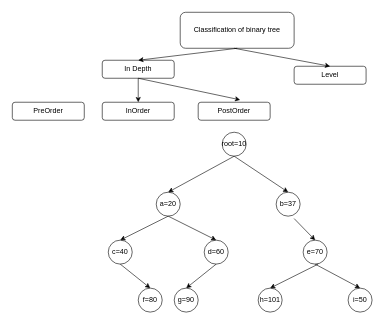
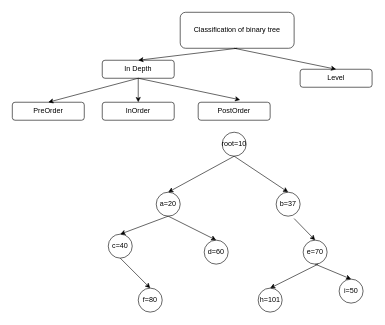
- <mxCell id="23" value="Level" style="rounded=1;whiteSpace=wrap;html=1;" vertex="1" parent="1"><mxGeometry x="490" y="110" width="120" height="30" as="geometry" /></mxCell>
+ <mxCell id="23" value="Level" style="rounded=1;whiteSpace=wrap;html=1;" vertex="1" parent="1"><mxGeometry x="500" y="115" width="120" height="30" as="geometry" /></mxCell>
+ <mxCell id="28" value="" style="endArrow=classic;html=1;exitX=0.5;exitY=1;exitDx=0;exitDy=0;entryX=0.5;entryY=0;entryDx=0;entryDy=0;" edge="1" parent="1" source="22" target="26"><mxGeometry width="50" height="50" relative="1" as="geometry"><mxPoint x="260" y="160" as="sourcePoint" /><mxPoint x="140" y="160" as="targetPoint" /></mxGeometry></mxCell>
- <mxCell id="6" value="c=40" style="ellipse;whiteSpace=wrap;html=1;aspect=fixed;" vertex="1" parent="1"><mxGeometry x="180" y="400" width="40" height="40" as="geometry" /></mxCell>
+ <mxCell id="6" value="c=40" style="ellipse;whiteSpace=wrap;html=1;aspect=fixed;" vertex="1" parent="1"><mxGeometry x="180" y="390" width="40" height="40" as="geometry" /></mxCell>
- <mxCell id="14" value="" style="endArrow=classic;html=1;exitX=0.5;exitY=1;exitDx=0;exitDy=0;entryX=0.5;entryY=0;entryDx=0;entryDy=0;" edge="1" parent="1" source="5" target="4"><mxGeometry width="50" height="50" relative="1" as="geometry"><mxPoint x="370" y="440" as="sourcePoint" /><mxPoint x="420" y="390" as="targetPoint" /></mxGeometry></mxCell>
- <mxCell id="4" value="g=90" style="ellipse;whiteSpace=wrap;html=1;aspect=fixed;" vertex="1" parent="1"><mxGeometry x="290" y="480" width="40" height="40" as="geometry" /></mxCell>
- <mxCell id="11" value="i=50" style="ellipse;whiteSpace=wrap;html=1;aspect=fixed;" vertex="1" parent="1"><mxGeometry x="580" y="480" width="40" height="40" as="geometry" /></mxCell>
+ <mxCell id="11" value="i=50" style="ellipse;whiteSpace=wrap;html=1;aspect=fixed;" vertex="1" parent="1"><mxGeometry x="565" y="465" width="40" height="40" as="geometry" /></mxCell>
